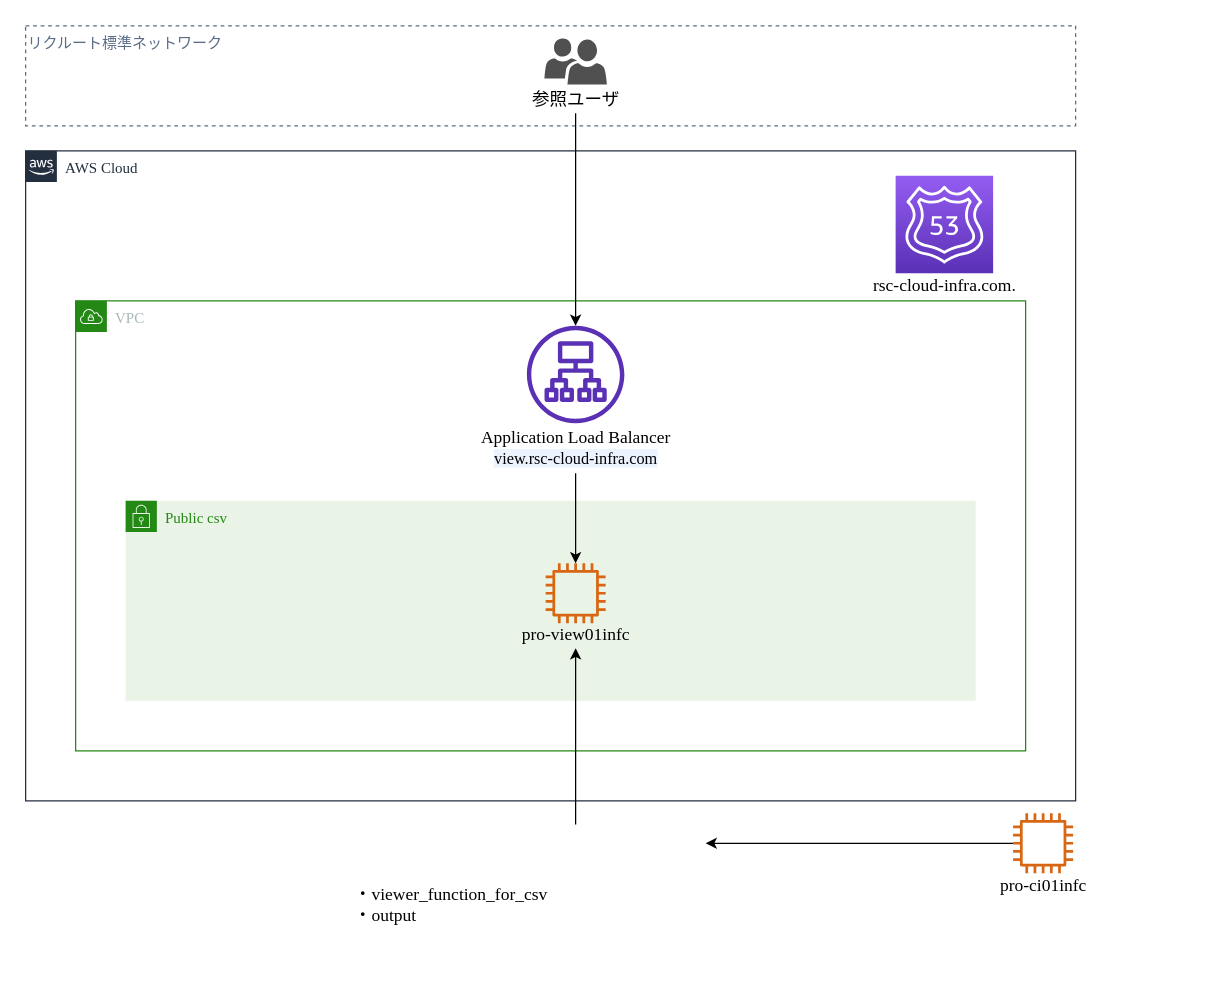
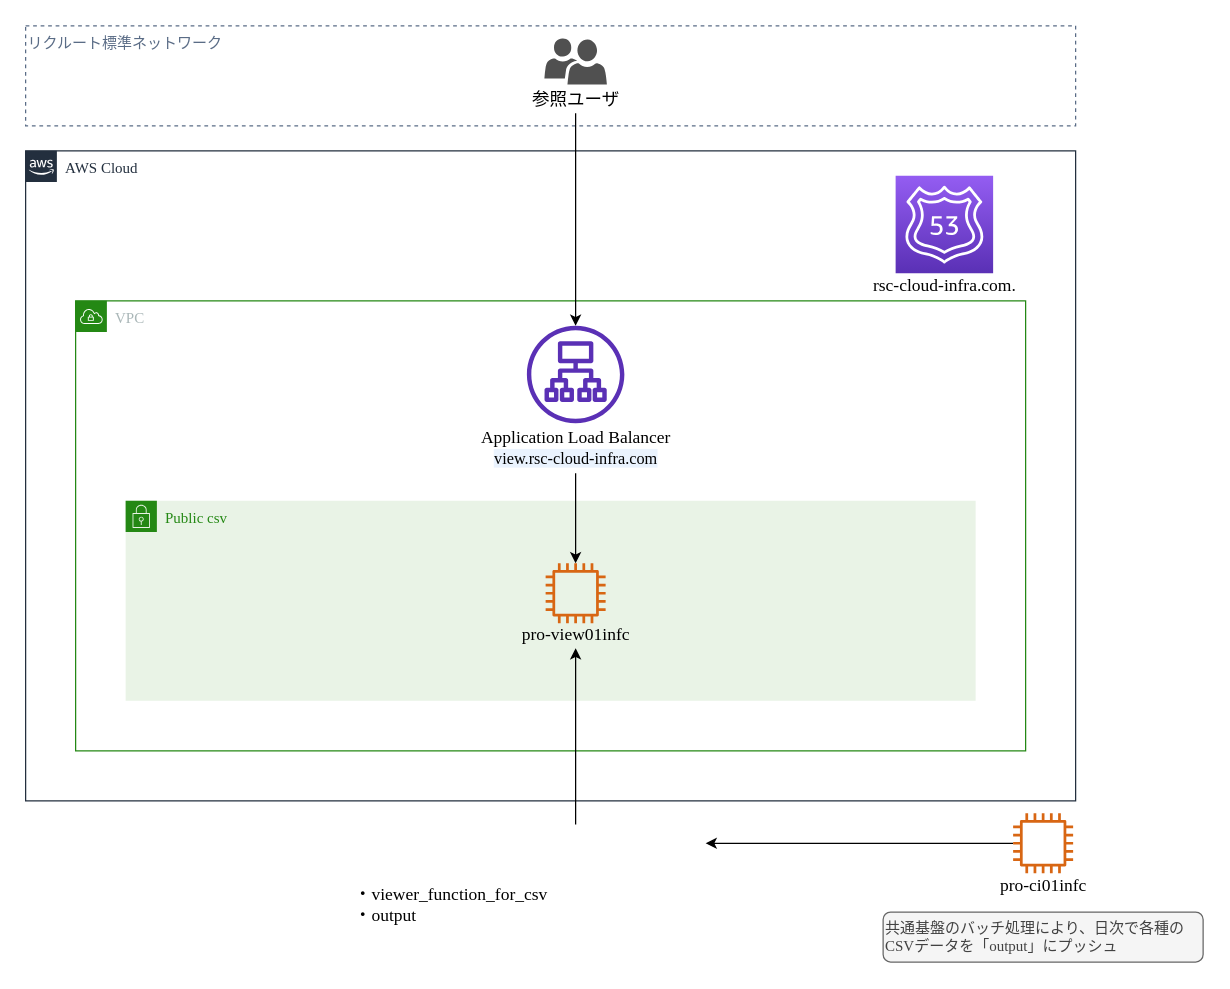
+ <mxCell id="25" value="共通基盤のバッチ処理により、日次で各種のCSVデータを「output」にプッシュ" style="rounded=1;whiteSpace=wrap;html=1;fontFamily=Verdana;align=left;fillColor=#f5f5f5;strokeColor=#666666;fontColor=#424242;" vertex="1" parent="1"><mxGeometry x="706" y="729" width="256" height="40" as="geometry" /></mxCell>
